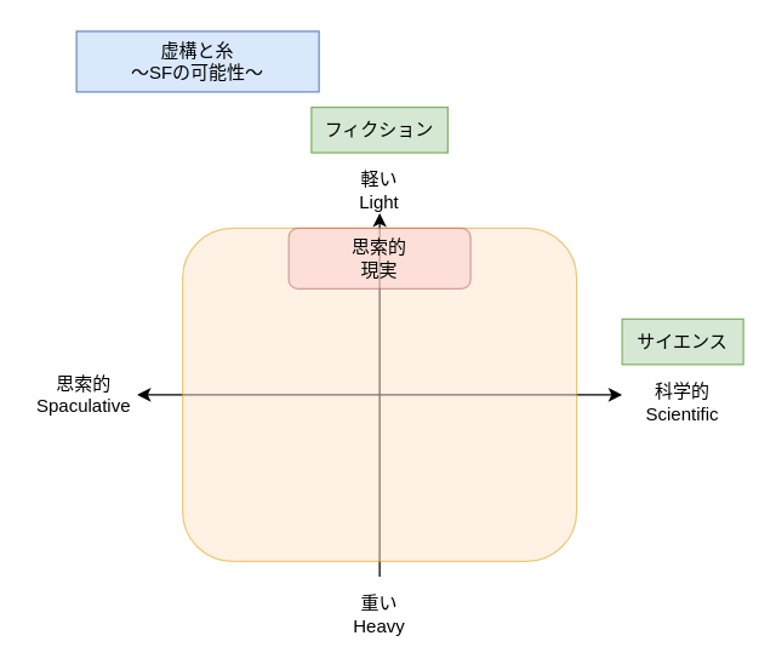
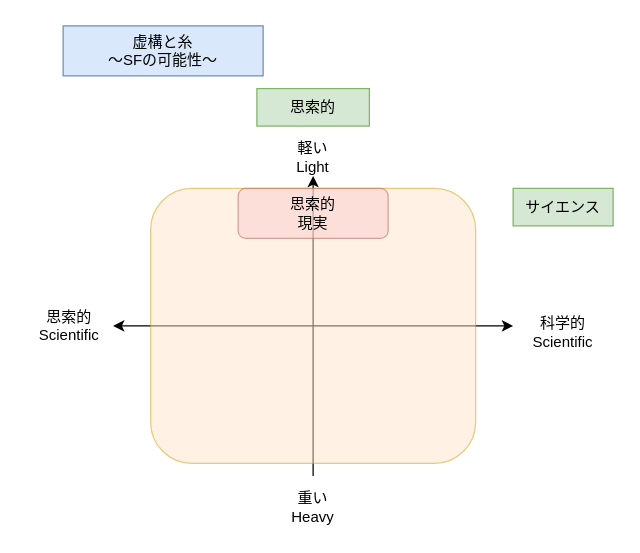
- <mxCell id="4" value="フィクション" style="text;html=1;align=center;verticalAlign=middle;whiteSpace=wrap;rounded=0;fillColor=#d5e8d4;strokeColor=#82b366;" vertex="1" parent="1"><mxGeometry x="205" y="70.18" width="90" height="30" as="geometry" /></mxCell>
+ <mxCell id="4" value="思索的" style="text;html=1;align=center;verticalAlign=middle;whiteSpace=wrap;rounded=0;fillColor=#d5e8d4;strokeColor=#82b366;" vertex="1" parent="1"><mxGeometry x="205" y="70.18" width="90" height="30" as="geometry" /></mxCell>
- <mxCell id="9" value="サイエンス" style="text;html=1;align=center;verticalAlign=middle;whiteSpace=wrap;rounded=0;fillColor=#d5e8d4;strokeColor=#82b366;" vertex="1" parent="1"><mxGeometry x="410" y="210" width="80" height="30" as="geometry" /></mxCell>
+ <mxCell id="9" value="サイエンス" style="text;html=1;align=center;verticalAlign=middle;whiteSpace=wrap;rounded=0;fillColor=#d5e8d4;strokeColor=#82b366;" vertex="1" parent="1"><mxGeometry x="410" y="150" width="80" height="30" as="geometry" /></mxCell>
- <mxCell id="11" value="思索的&lt;br&gt;&lt;div&gt;Spaculative&lt;/div&gt;" style="text;html=1;align=center;verticalAlign=middle;whiteSpace=wrap;rounded=0;" vertex="1" parent="1"><mxGeometry x="20" y="240" width="70" height="40" as="geometry" /></mxCell>
+ <mxCell id="11" value="思索的&lt;br&gt;&lt;div&gt;Scientific&lt;/div&gt;" style="text;html=1;align=center;verticalAlign=middle;whiteSpace=wrap;rounded=0;" vertex="1" parent="1"><mxGeometry x="20" y="240" width="70" height="40" as="geometry" /></mxCell>
